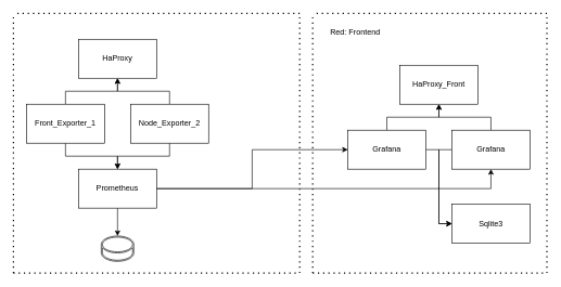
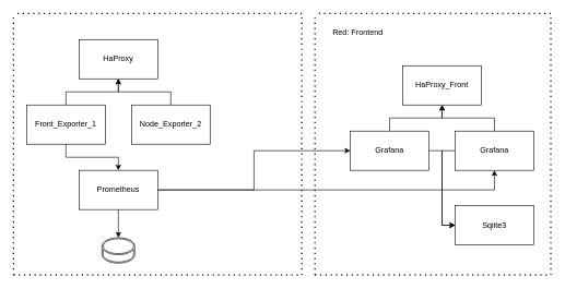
- <mxCell id="10" style="edgeStyle=orthogonalEdgeStyle;rounded=0;orthogonalLoop=1;jettySize=auto;html=1;exitX=0.5;exitY=1;exitDx=0;exitDy=0;entryX=0.5;entryY=0;entryDx=0;entryDy=0;" parent="1" source="11" target="5" edge="1"><mxGeometry relative="1" as="geometry" /></mxCell>
